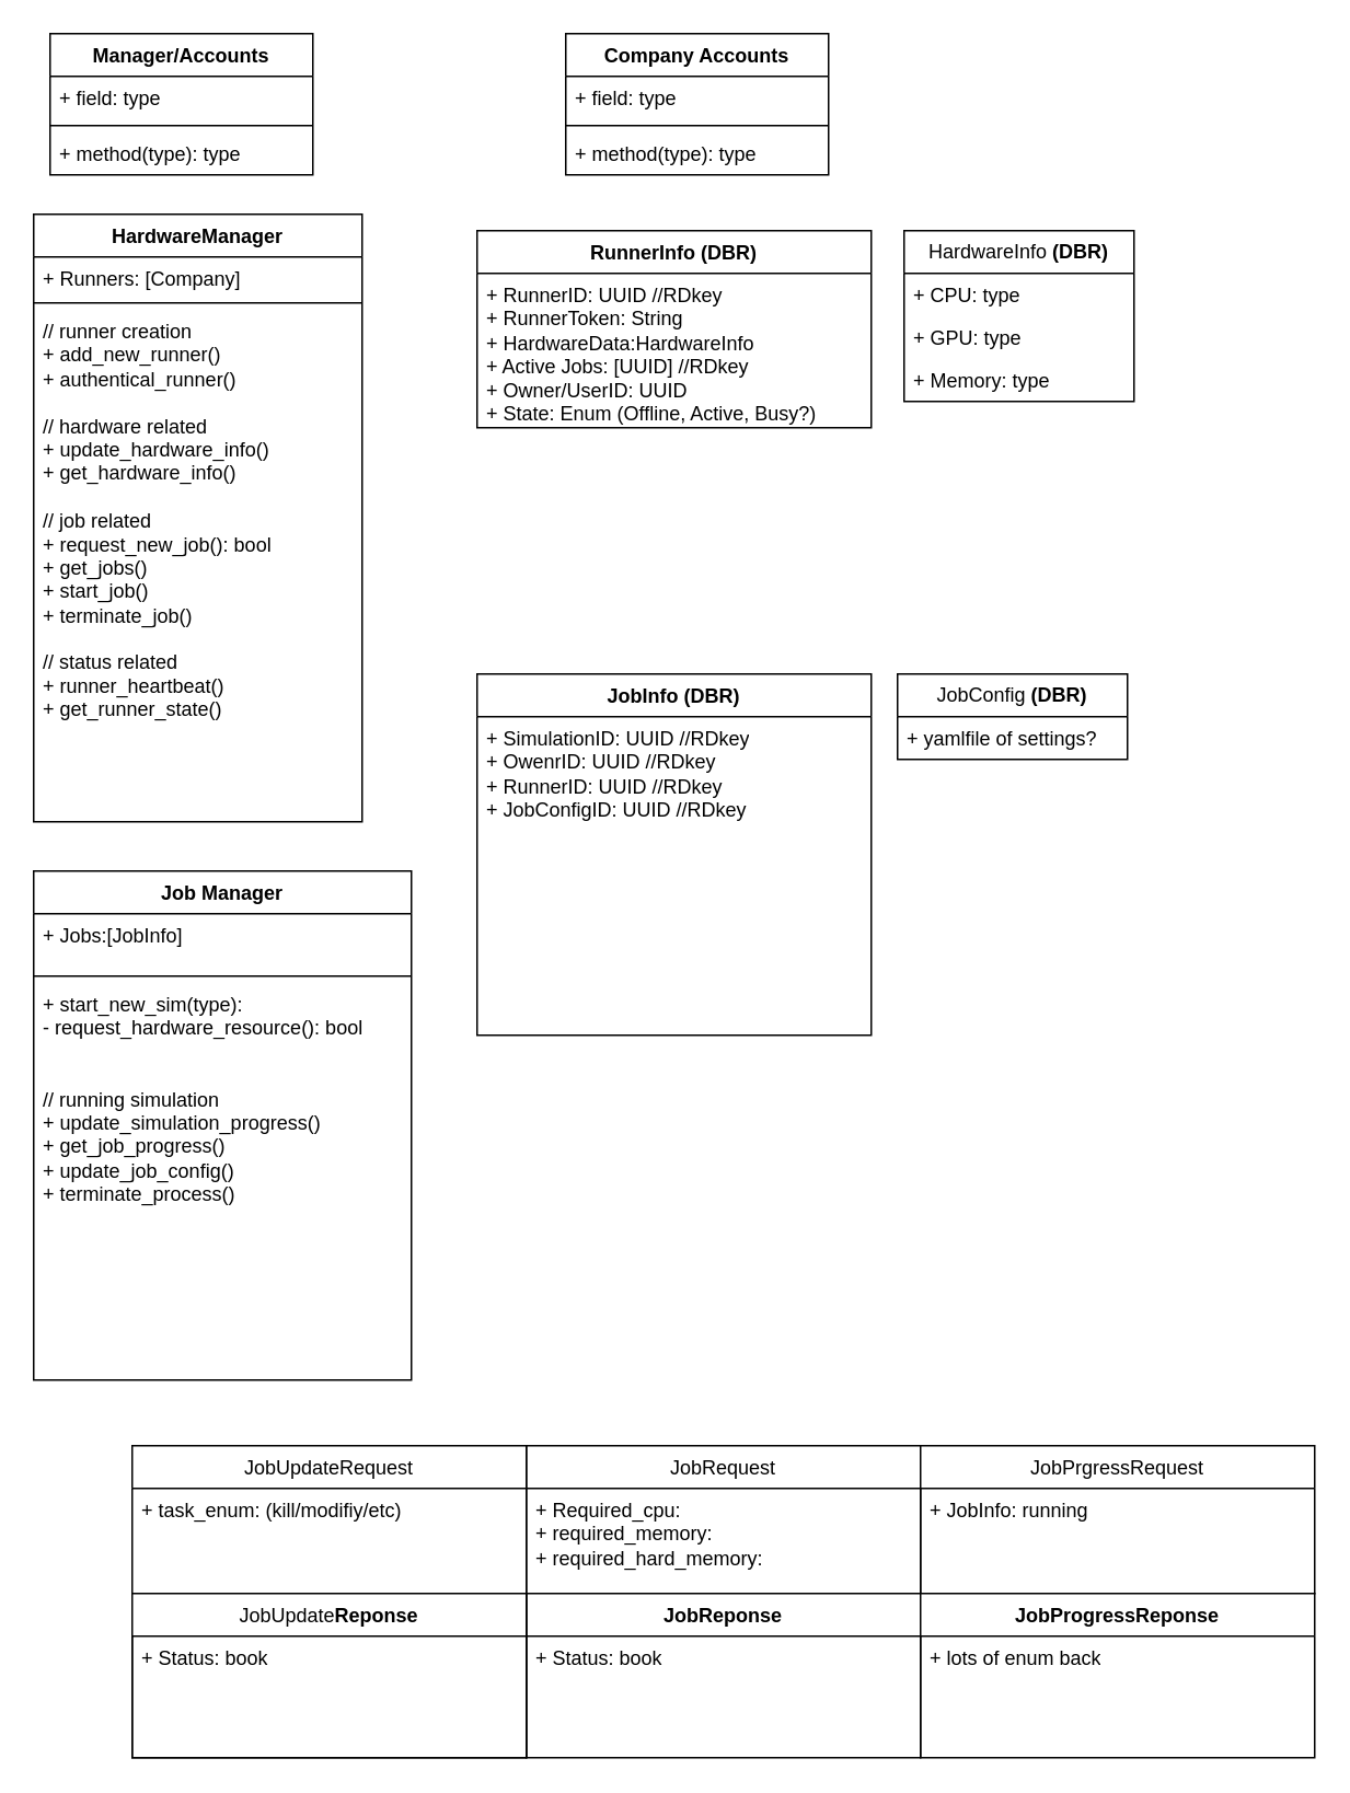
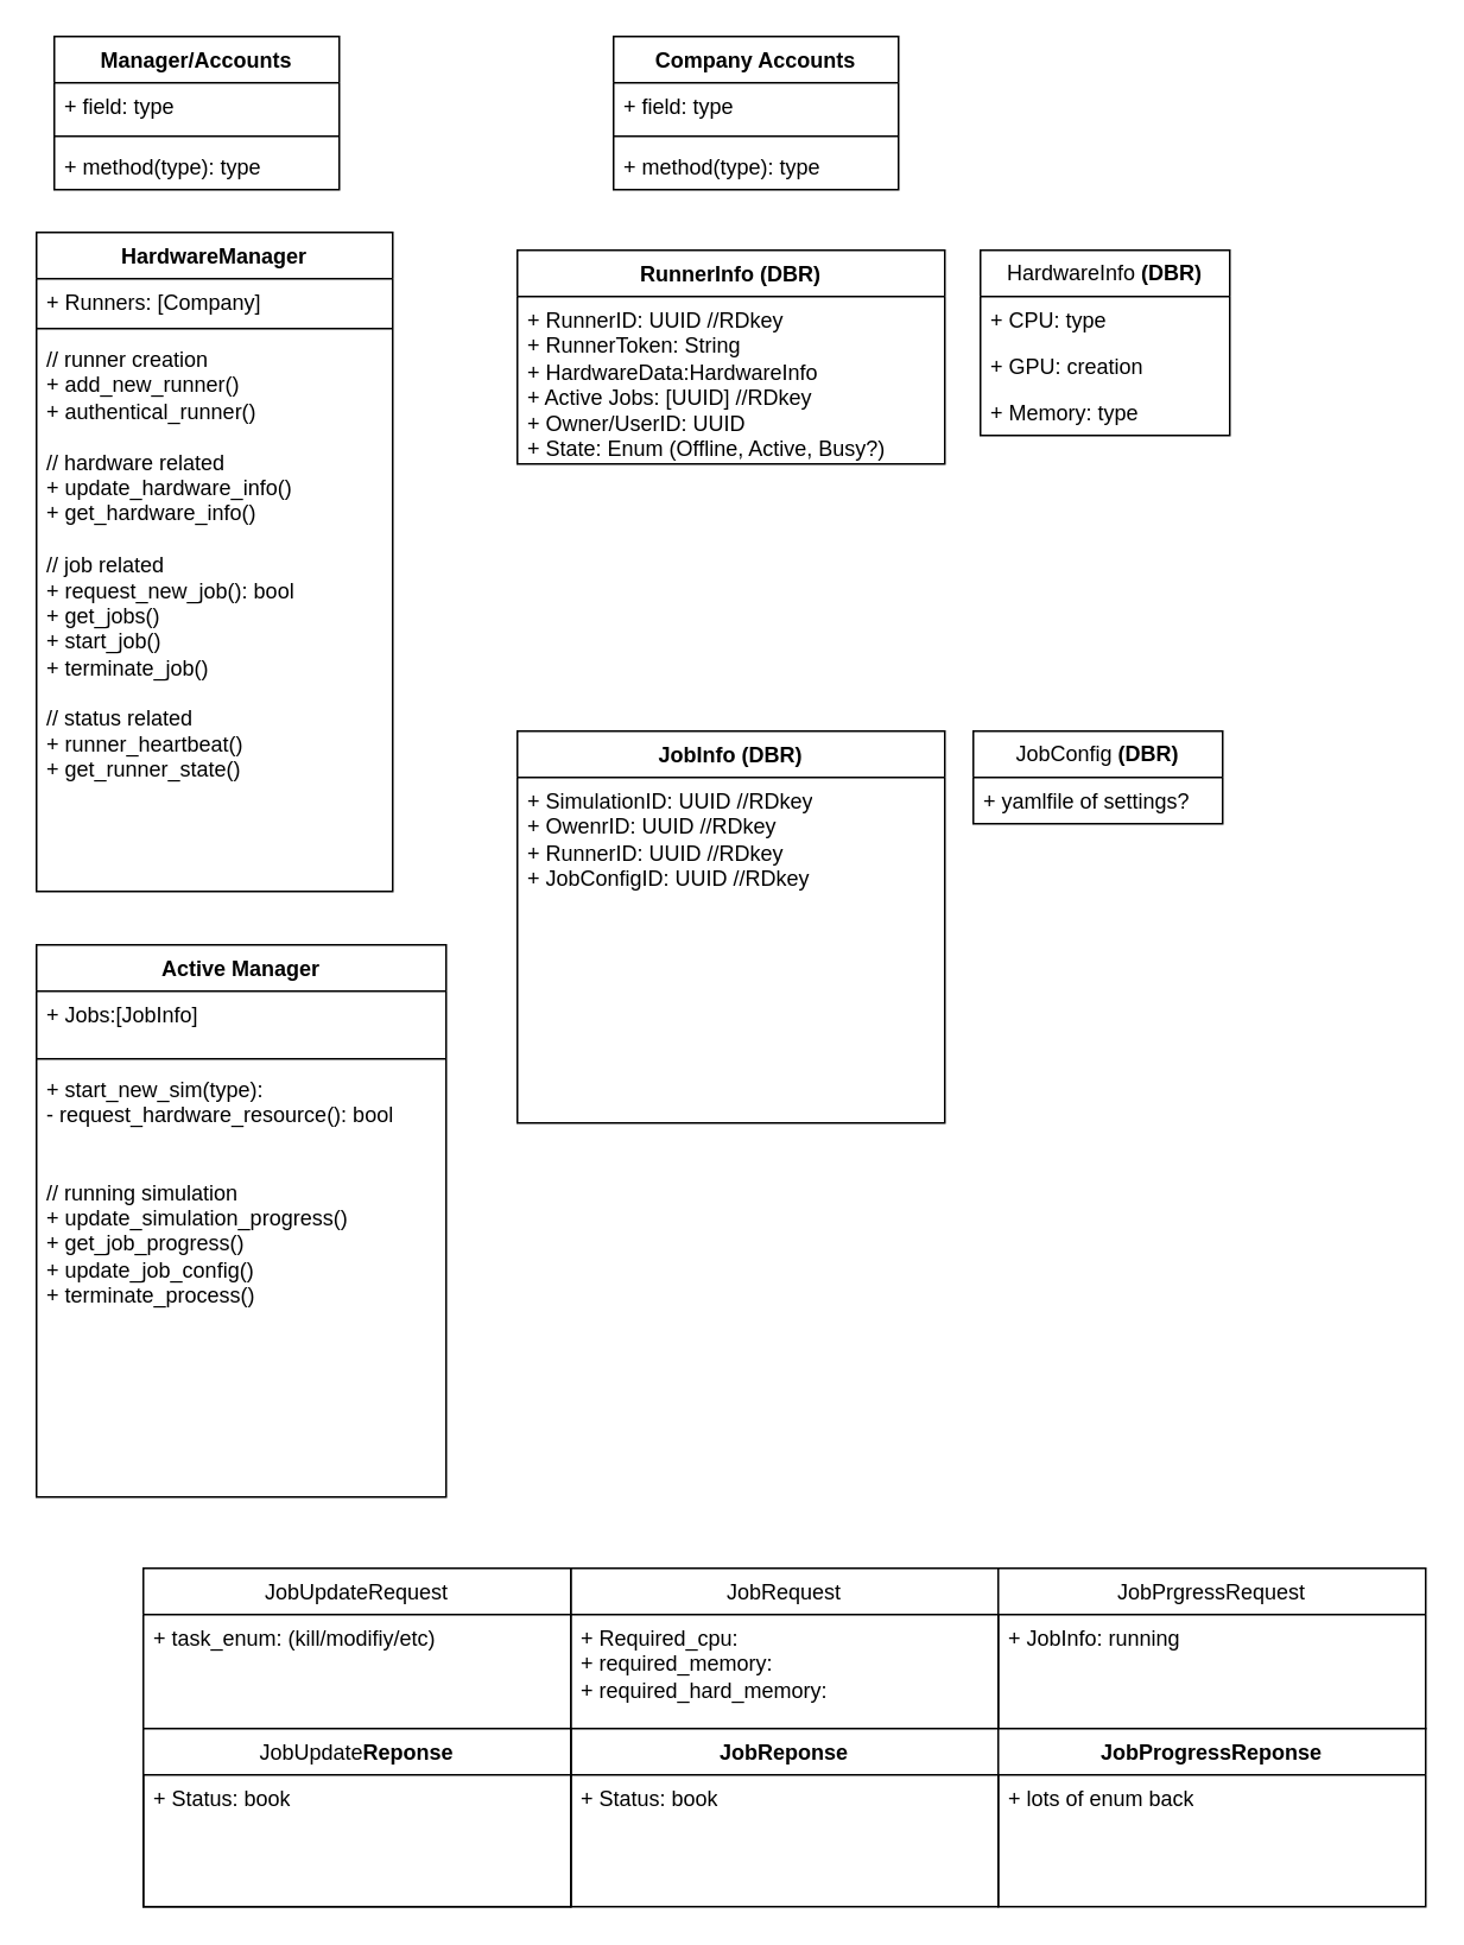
- <mxCell id="16" value="+ GPU: type" style="text;strokeColor=none;fillColor=none;align=left;verticalAlign=top;spacingLeft=4;spacingRight=4;overflow=hidden;rotatable=0;points=[[0,0.5],[1,0.5]];portConstraint=eastwest;whiteSpace=wrap;html=1;" vertex="1" parent="14"><mxGeometry y="52" width="140" height="26" as="geometry" /></mxCell>
+ <mxCell id="16" value="+ GPU: creation" style="text;strokeColor=none;fillColor=none;align=left;verticalAlign=top;spacingLeft=4;spacingRight=4;overflow=hidden;rotatable=0;points=[[0,0.5],[1,0.5]];portConstraint=eastwest;whiteSpace=wrap;html=1;" vertex="1" parent="14"><mxGeometry y="52" width="140" height="26" as="geometry" /></mxCell>
- <mxCell id="18" value="Job Manager" style="swimlane;fontStyle=1;align=center;verticalAlign=top;childLayout=stackLayout;horizontal=1;startSize=26;horizontalStack=0;resizeParent=1;resizeParentMax=0;resizeLast=0;collapsible=1;marginBottom=0;whiteSpace=wrap;html=1;" vertex="1" parent="1"><mxGeometry x="20" y="530" width="230" height="310" as="geometry" /></mxCell>
+ <mxCell id="18" value="Active Manager" style="swimlane;fontStyle=1;align=center;verticalAlign=top;childLayout=stackLayout;horizontal=1;startSize=26;horizontalStack=0;resizeParent=1;resizeParentMax=0;resizeLast=0;collapsible=1;marginBottom=0;whiteSpace=wrap;html=1;" vertex="1" parent="1"><mxGeometry x="20" y="530" width="230" height="310" as="geometry" /></mxCell>
